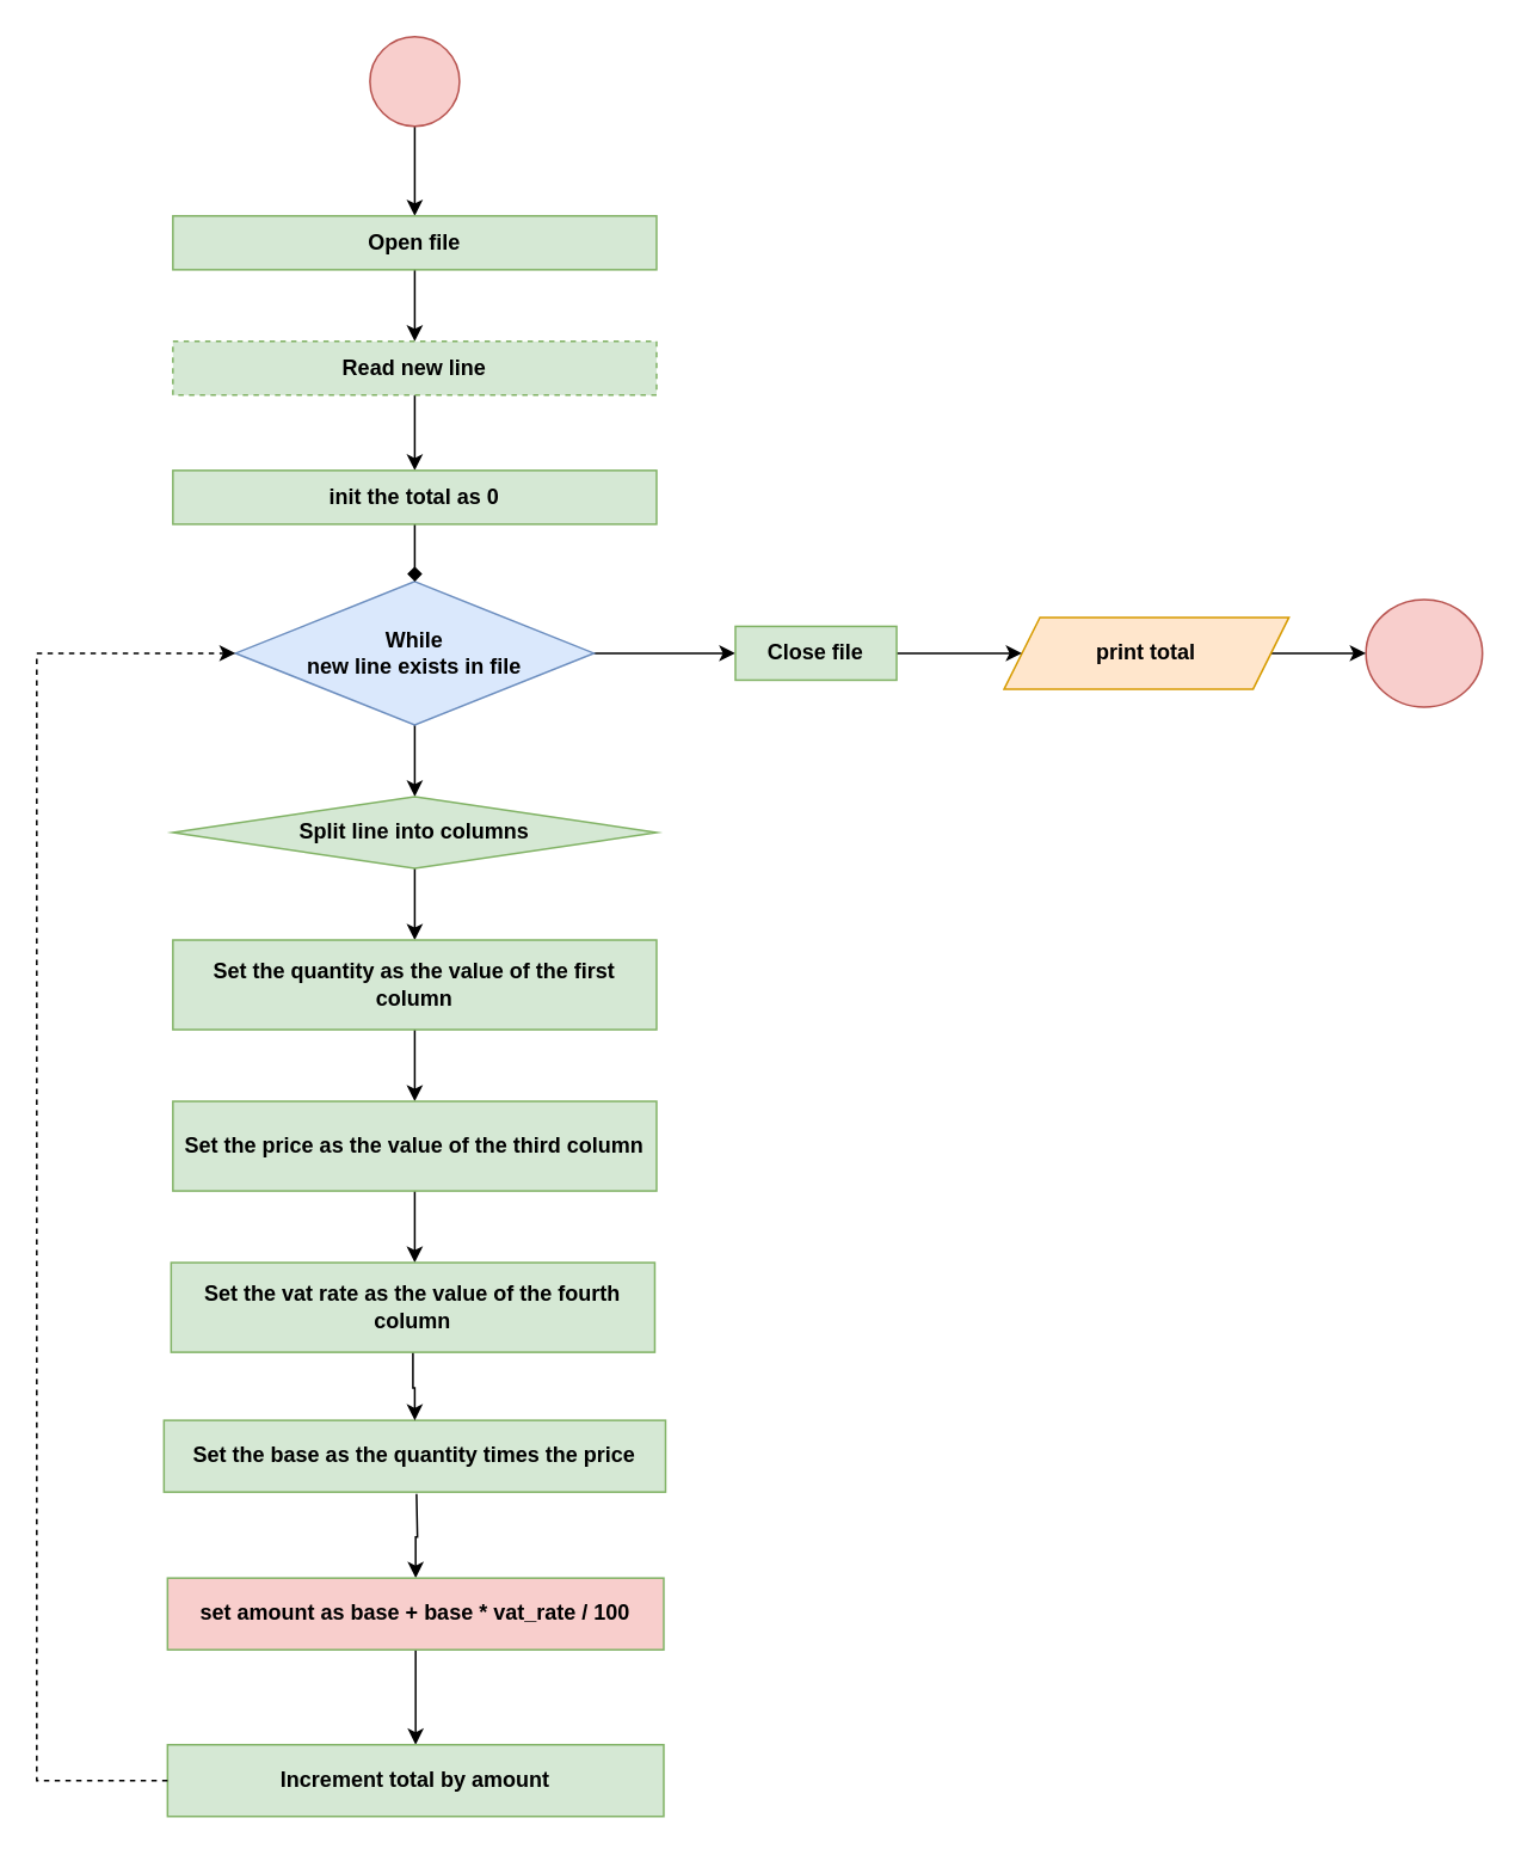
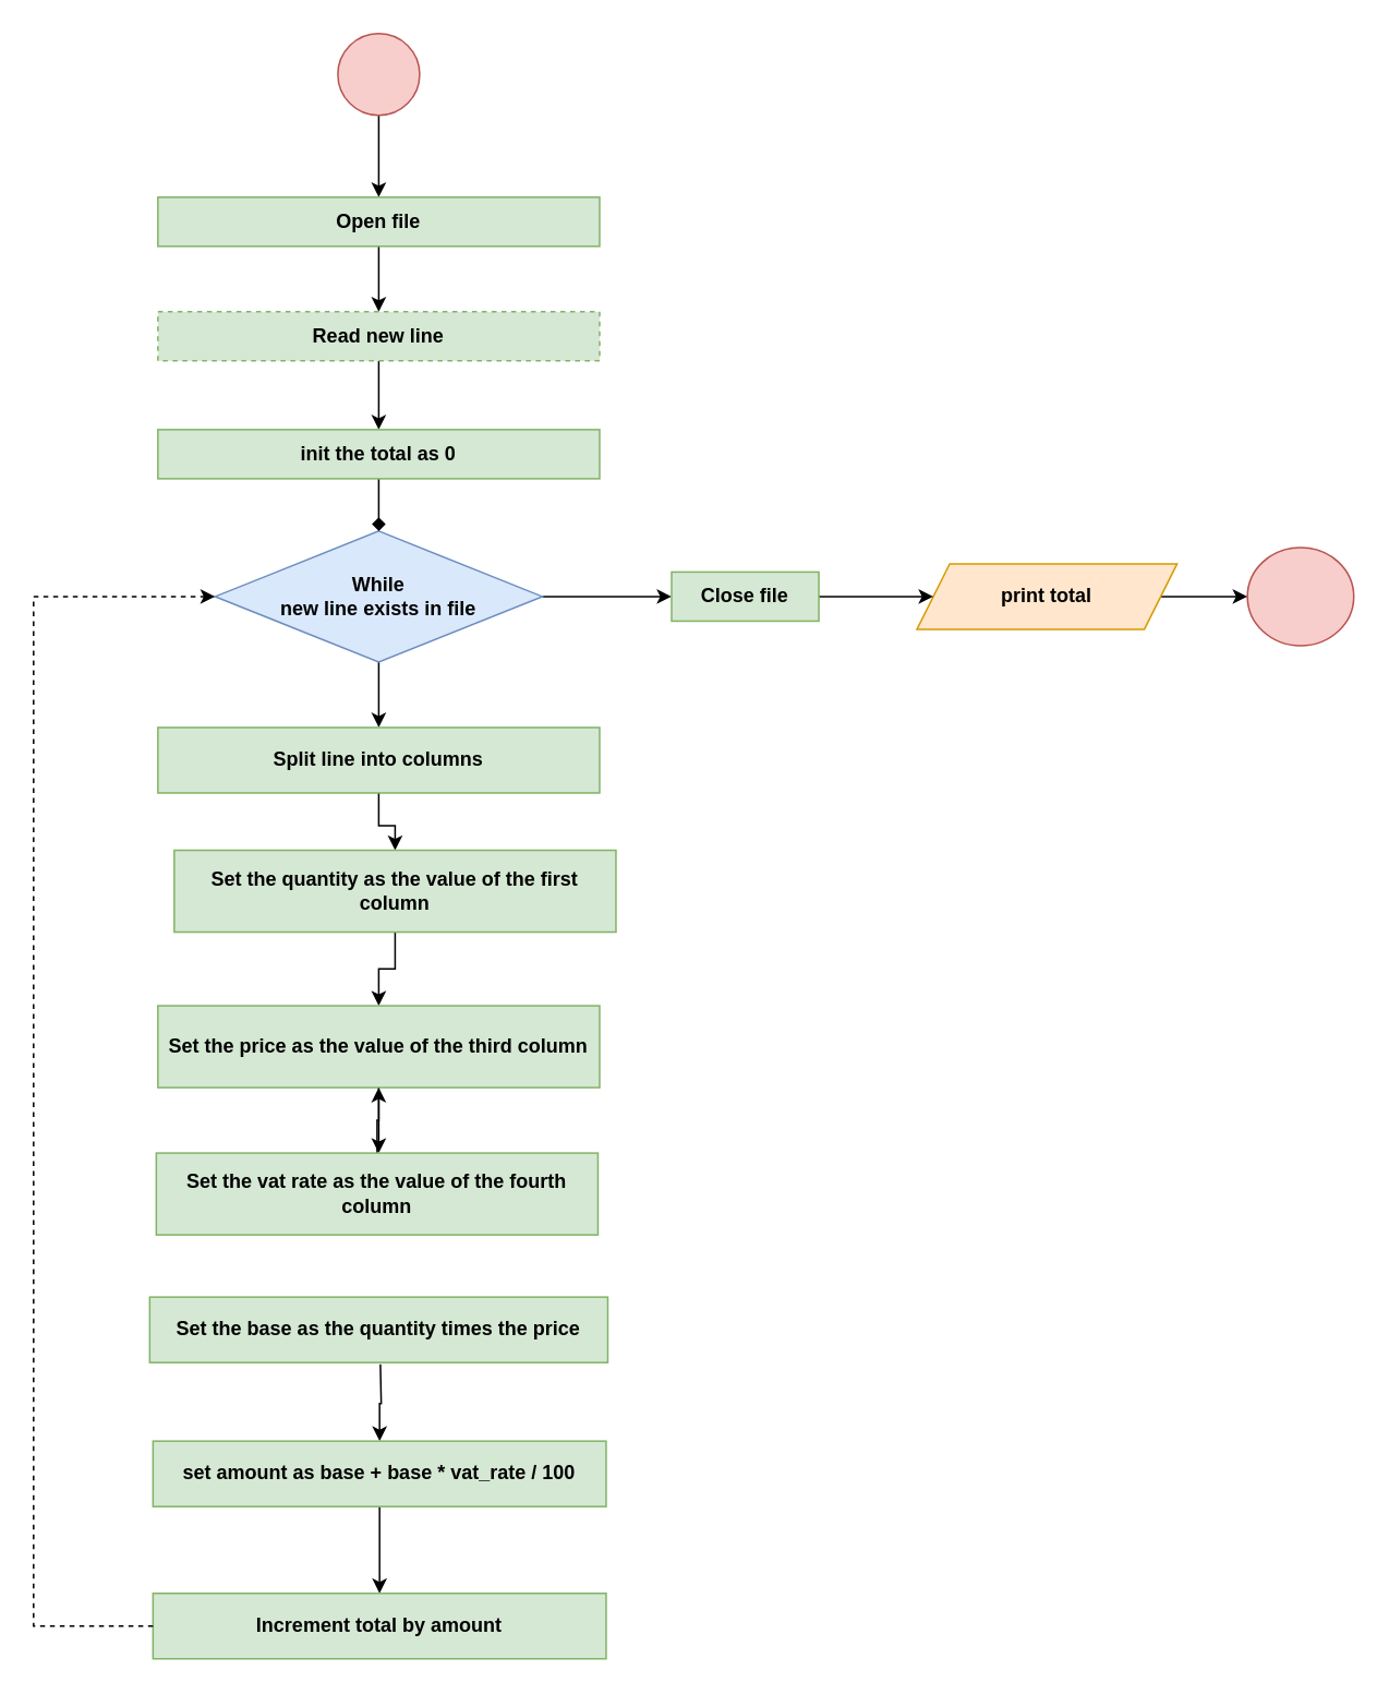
- <mxCell id="8" value="Split line into columns" style="rhombus;whiteSpace=wrap;html=1;fillColor=#d5e8d4;strokeColor=#82b366;fontStyle=1;" parent="1" vertex="1"><mxGeometry x="96" y="444" width="270" height="40" as="geometry" /></mxCell>
+ <mxCell id="8" value="Split line into columns" style="rounded=0;whiteSpace=wrap;html=1;fillColor=#d5e8d4;strokeColor=#82b366;fontStyle=1" parent="1" vertex="1"><mxGeometry x="96" y="444" width="270" height="40" as="geometry" /></mxCell>
- <mxCell id="10" value="Set the quantity as the value of the first column" style="rounded=0;whiteSpace=wrap;html=1;fillColor=#d5e8d4;strokeColor=#82b366;fontStyle=1" parent="1" vertex="1"><mxGeometry x="96" y="524" width="270" height="50" as="geometry" /></mxCell>
+ <mxCell id="10" value="Set the quantity as the value of the first column" style="rounded=0;whiteSpace=wrap;html=1;fillColor=#d5e8d4;strokeColor=#82b366;fontStyle=1" parent="1" vertex="1"><mxGeometry x="106" y="519" width="270" height="50" as="geometry" /></mxCell>
- <mxCell id="26" value="" style="edgeStyle=orthogonalEdgeStyle;rounded=0;orthogonalLoop=1;jettySize=auto;html=1;" parent="1" source="27" target="18" edge="1"><mxGeometry relative="1" as="geometry" /></mxCell>
+ <mxCell id="26" value="" style="edgeStyle=orthogonalEdgeStyle;rounded=0;orthogonalLoop=1;jettySize=auto;html=1;" parent="1" source="27" target="17" edge="1"><mxGeometry relative="1" as="geometry" /></mxCell>
- <mxCell id="21" value="set amount as base + base * vat_rate / 100" style="whiteSpace=wrap;html=1;strokeColor=#82b366;fillColor=#f8cecc;fontStyle=1;" parent="1" vertex="1"><mxGeometry x="93" y="880" width="277" height="40" as="geometry" /></mxCell>
+ <mxCell id="21" value="set amount as base + base * vat_rate / 100" style="whiteSpace=wrap;html=1;strokeColor=#82b366;fillColor=#d5e8d4;fontStyle=1" parent="1" vertex="1"><mxGeometry x="93" y="880" width="277" height="40" as="geometry" /></mxCell>
